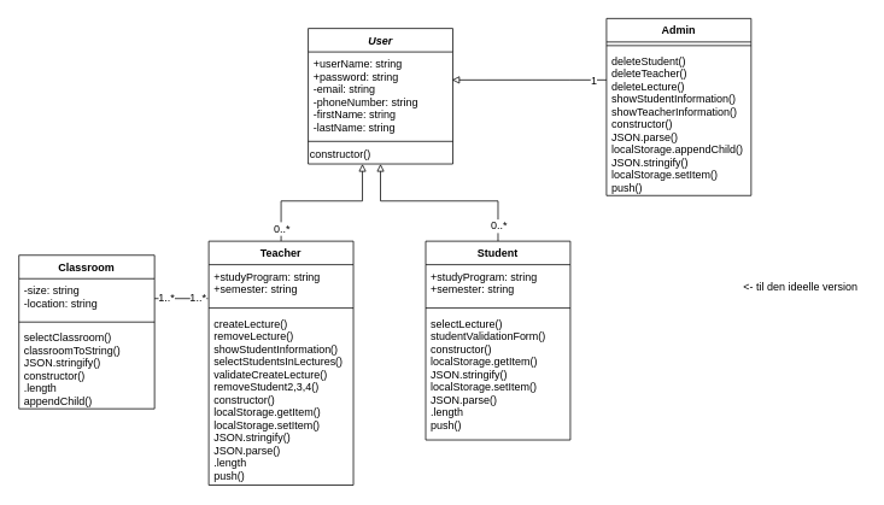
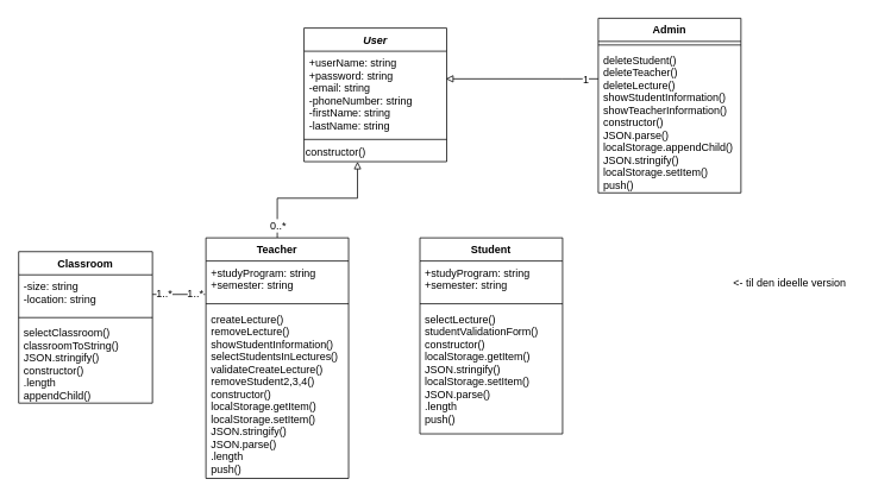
- <mxCell id="2" value="" style="edgeStyle=orthogonalEdgeStyle;rounded=0;orthogonalLoop=1;jettySize=auto;html=1;startArrow=block;startFill=0;endArrow=none;endFill=0;" parent="1" source="8" target="19" edge="1"><mxGeometry relative="1" as="geometry"><Array as="points"><mxPoint x="420" y="222" /><mxPoint x="550" y="222" /></Array></mxGeometry></mxCell>
- <mxCell id="3" value="0..*" style="text;html=1;align=center;verticalAlign=middle;resizable=0;points=[];;labelBackgroundColor=#ffffff;" parent="2" vertex="1" connectable="0"><mxGeometry x="0.838" relative="1" as="geometry"><mxPoint as="offset" /></mxGeometry></mxCell>
